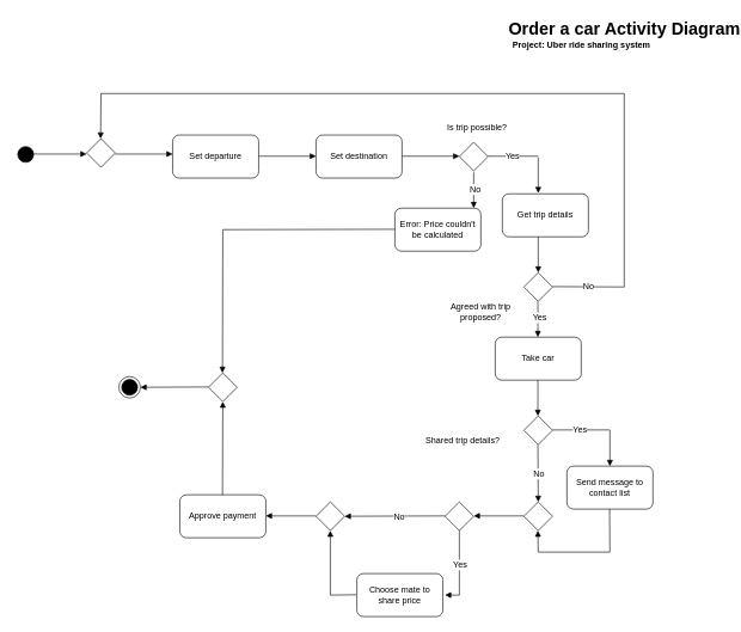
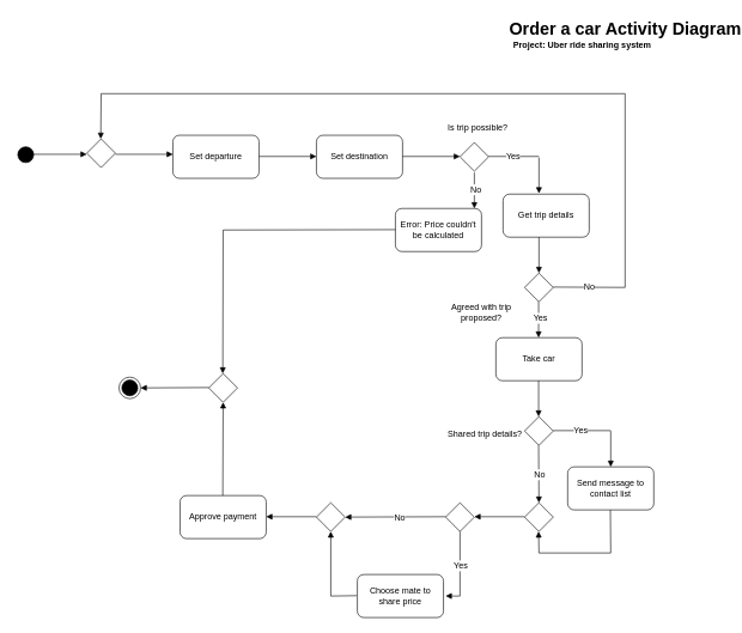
- <mxCell id="27" value="Shared trip details?" style="text;html=1;strokeColor=none;fillColor=none;align=center;verticalAlign=middle;whiteSpace=wrap;rounded=0;" vertex="1" parent="1"><mxGeometry x="590" y="600" width="110" height="30" as="geometry" /></mxCell>
+ <mxCell id="27" value="Shared trip details?" style="text;html=1;strokeColor=none;fillColor=none;align=center;verticalAlign=middle;whiteSpace=wrap;rounded=0;" vertex="1" parent="1"><mxGeometry x="620" y="590" width="110" height="30" as="geometry" /></mxCell>
